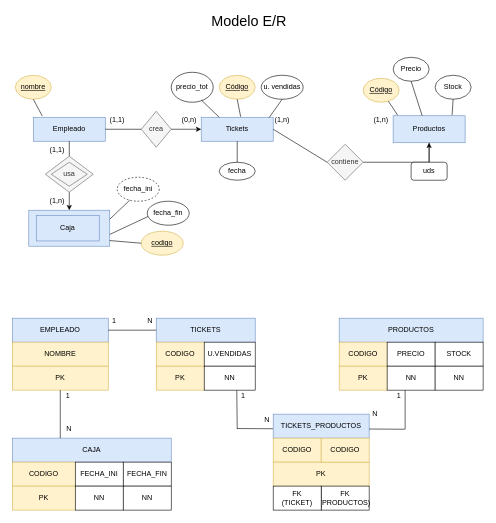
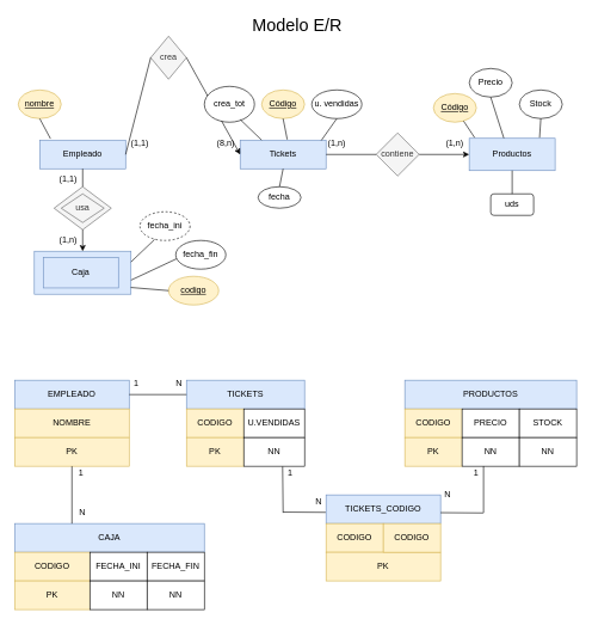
- <mxCell id="13" value="precio_tot" style="ellipse;whiteSpace=wrap;html=1;" parent="1" vertex="1"><mxGeometry x="285" y="120" width="70" height="50" as="geometry" /></mxCell>
+ <mxCell id="13" value="crea_tot" style="ellipse;whiteSpace=wrap;html=1;" parent="1" vertex="1"><mxGeometry x="285" y="120" width="70" height="50" as="geometry" /></mxCell>
- <mxCell id="26" value="(0,n)" style="text;html=1;strokeColor=none;fillColor=none;align=center;verticalAlign=middle;whiteSpace=wrap;rounded=0;dashed=1;fontSize=12;" parent="1" vertex="1"><mxGeometry x="285" y="185" width="60" height="30" as="geometry" /></mxCell>
+ <mxCell id="26" value="(8,n)" style="text;html=1;strokeColor=none;fillColor=none;align=center;verticalAlign=middle;whiteSpace=wrap;rounded=0;dashed=1;fontSize=12;" parent="1" vertex="1"><mxGeometry x="285" y="185" width="60" height="30" as="geometry" /></mxCell>
- <mxCell id="5" value="crea" style="rhombus;whiteSpace=wrap;html=1;rounded=0;fillColor=#f5f5f5;fontColor=#333333;strokeColor=#666666;" parent="1" vertex="1"><mxGeometry x="235" y="185" width="50" height="60" as="geometry" /></mxCell>
+ <mxCell id="5" value="crea" style="rhombus;whiteSpace=wrap;html=1;rounded=0;fillColor=#f5f5f5;fontColor=#333333;strokeColor=#666666;" parent="1" vertex="1"><mxGeometry x="210" y="50" width="50" height="60" as="geometry" /></mxCell>
- <mxCell id="16" value="contiene" style="rhombus;whiteSpace=wrap;html=1;rounded=0;fillColor=#f5f5f5;fontColor=#333333;strokeColor=#666666;" parent="1" vertex="1"><mxGeometry x="545" y="240" width="60" height="60" as="geometry" /></mxCell>
+ <mxCell id="16" value="contiene" style="rhombus;whiteSpace=wrap;html=1;rounded=0;fillColor=#f5f5f5;fontColor=#333333;strokeColor=#666666;" parent="1" vertex="1"><mxGeometry x="525" y="185" width="60" height="60" as="geometry" /></mxCell>
- <mxCell id="74" value="fecha" style="ellipse;whiteSpace=wrap;html=1;" vertex="1" parent="1"><mxGeometry x="365" y="270" width="60" height="30" as="geometry" /></mxCell>
+ <mxCell id="74" value="fecha" style="ellipse;whiteSpace=wrap;html=1;" vertex="1" parent="1"><mxGeometry x="360" y="260" width="60" height="30" as="geometry" /></mxCell>
- <mxCell id="78" value="TICKETS_PRODUCTOS" style="rounded=0;whiteSpace=wrap;html=1;fontSize=12;fillColor=#dae8fc;strokeColor=#6c8ebf;" vertex="1" parent="1"><mxGeometry x="455" y="690" width="160" height="40" as="geometry" /></mxCell>
+ <mxCell id="78" value="TICKETS_CODIGO" style="rounded=0;whiteSpace=wrap;html=1;fontSize=12;fillColor=#dae8fc;strokeColor=#6c8ebf;" vertex="1" parent="1"><mxGeometry x="455" y="690" width="160" height="40" as="geometry" /></mxCell>
- <mxCell id="83" value="FK&lt;br&gt;(TICKET)" style="rounded=0;whiteSpace=wrap;html=1;fontSize=12;" vertex="1" parent="1"><mxGeometry x="455" y="810" width="80" height="40" as="geometry" /></mxCell>
- <mxCell id="82" value="FK&lt;br&gt;(PRODUCTOS)" style="rounded=0;whiteSpace=wrap;html=1;fontSize=12;" vertex="1" parent="1"><mxGeometry x="535" y="810" width="80" height="40" as="geometry" /></mxCell>
